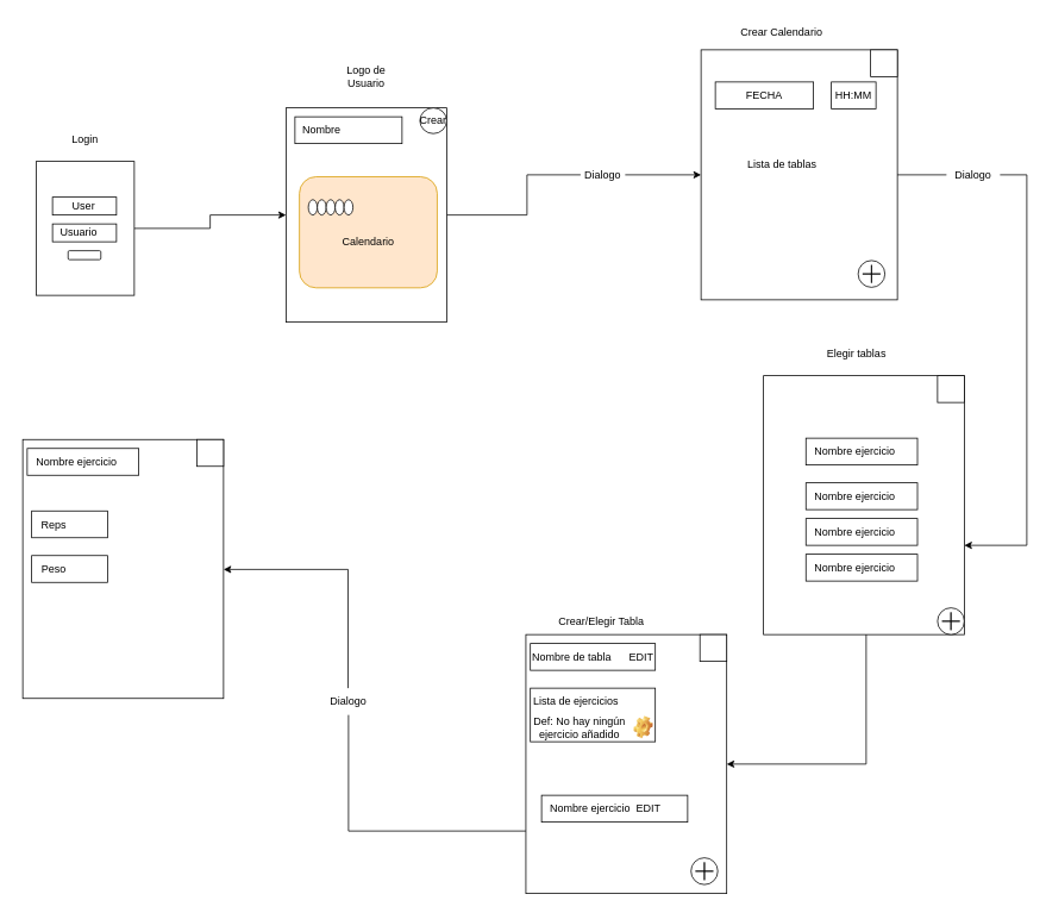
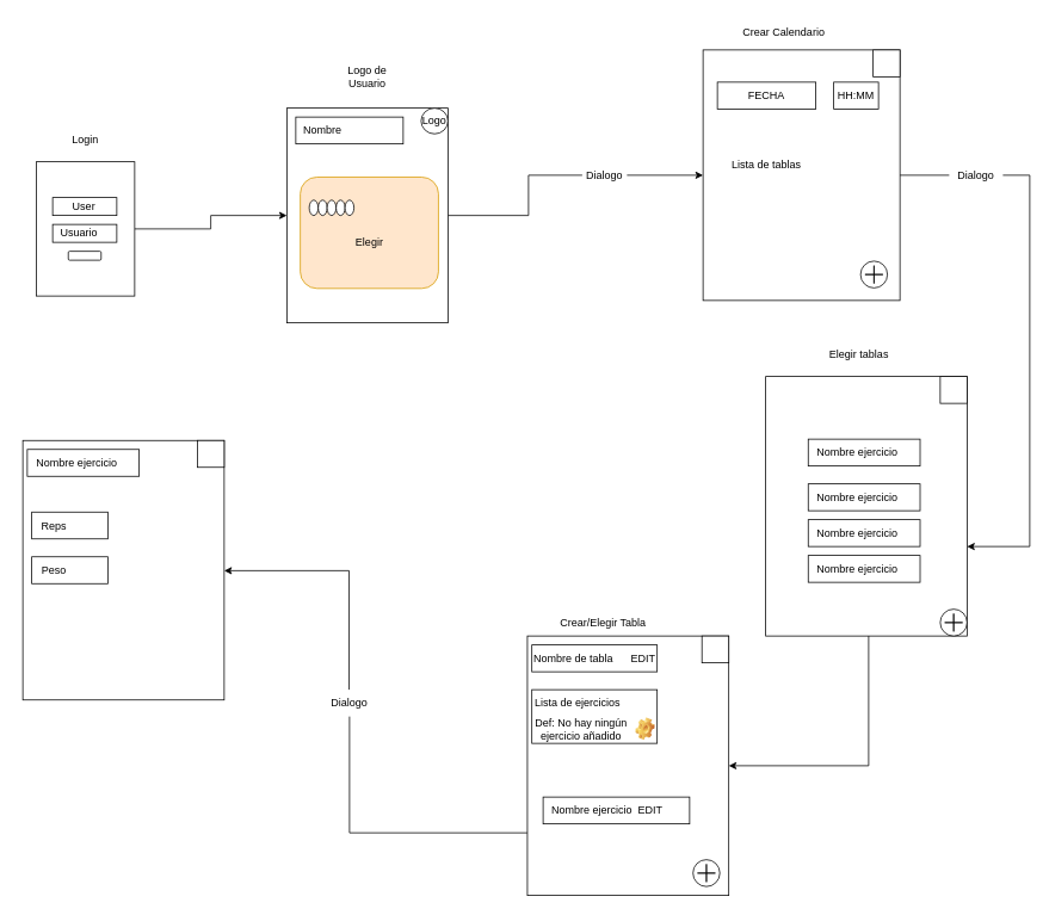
- <mxCell id="42" value="Crear" style="text;html=1;strokeColor=none;fillColor=none;align=center;verticalAlign=middle;whiteSpace=wrap;rounded=0;" parent="30" vertex="1"><mxGeometry x="135" y="-1.2" width="60" height="30" as="geometry" /></mxCell>
+ <mxCell id="42" value="Logo" style="text;html=1;strokeColor=none;fillColor=none;align=center;verticalAlign=middle;whiteSpace=wrap;rounded=0;" parent="30" vertex="1"><mxGeometry x="135" y="-1.2" width="60" height="30" as="geometry" /></mxCell>
- <mxCell id="13" value="Lista de tablas" style="text;html=1;strokeColor=none;fillColor=none;align=center;verticalAlign=middle;whiteSpace=wrap;rounded=0;" parent="7" vertex="1"><mxGeometry x="30" y="115" width="130" height="26" as="geometry" /></mxCell>
+ <mxCell id="13" value="Lista de tablas" style="text;html=1;strokeColor=none;fillColor=none;align=center;verticalAlign=middle;whiteSpace=wrap;rounded=0;" parent="7" vertex="1"><mxGeometry x="10" y="115" width="130" height="26" as="geometry" /></mxCell>
- <mxCell id="34" value="Calendario" style="text;html=1;strokeColor=none;fillColor=none;align=center;verticalAlign=middle;whiteSpace=wrap;rounded=0;" parent="30" vertex="1"><mxGeometry x="30.0" y="94.286" width="125.0" height="111.429" as="geometry" /></mxCell>
+ <mxCell id="34" value="Elegir" style="text;html=1;strokeColor=none;fillColor=none;align=center;verticalAlign=middle;whiteSpace=wrap;rounded=0;" parent="30" vertex="1"><mxGeometry x="30.0" y="94.286" width="125.0" height="111.429" as="geometry" /></mxCell>
